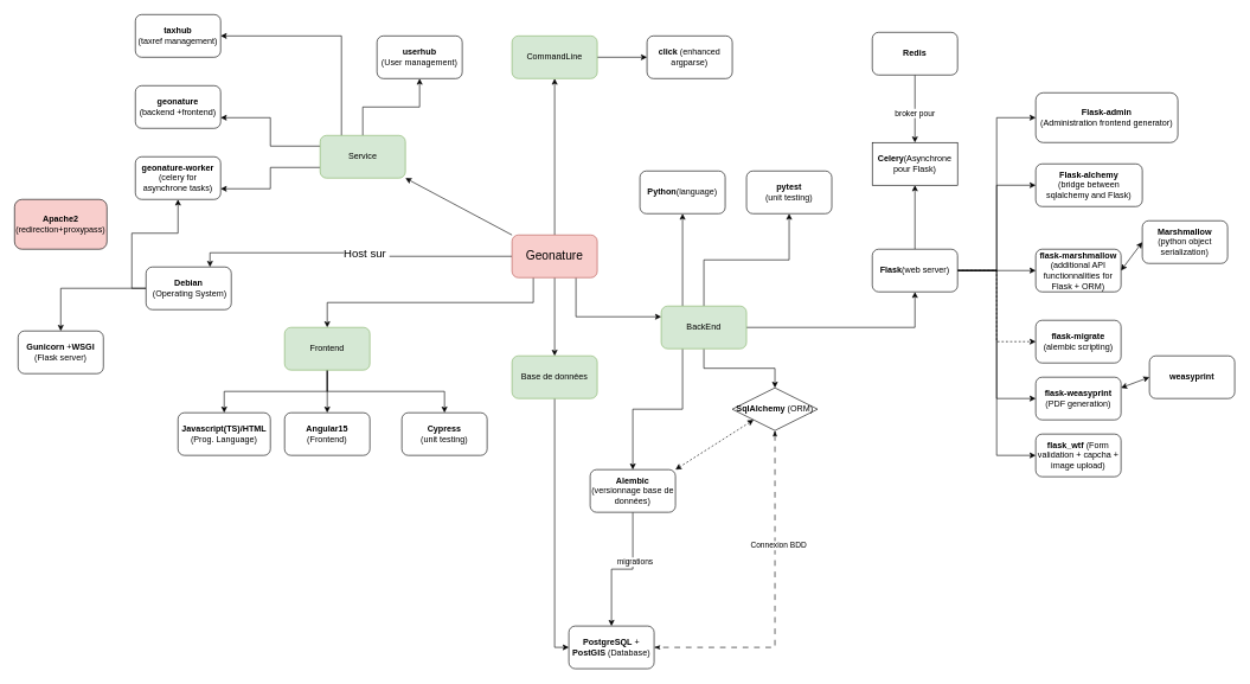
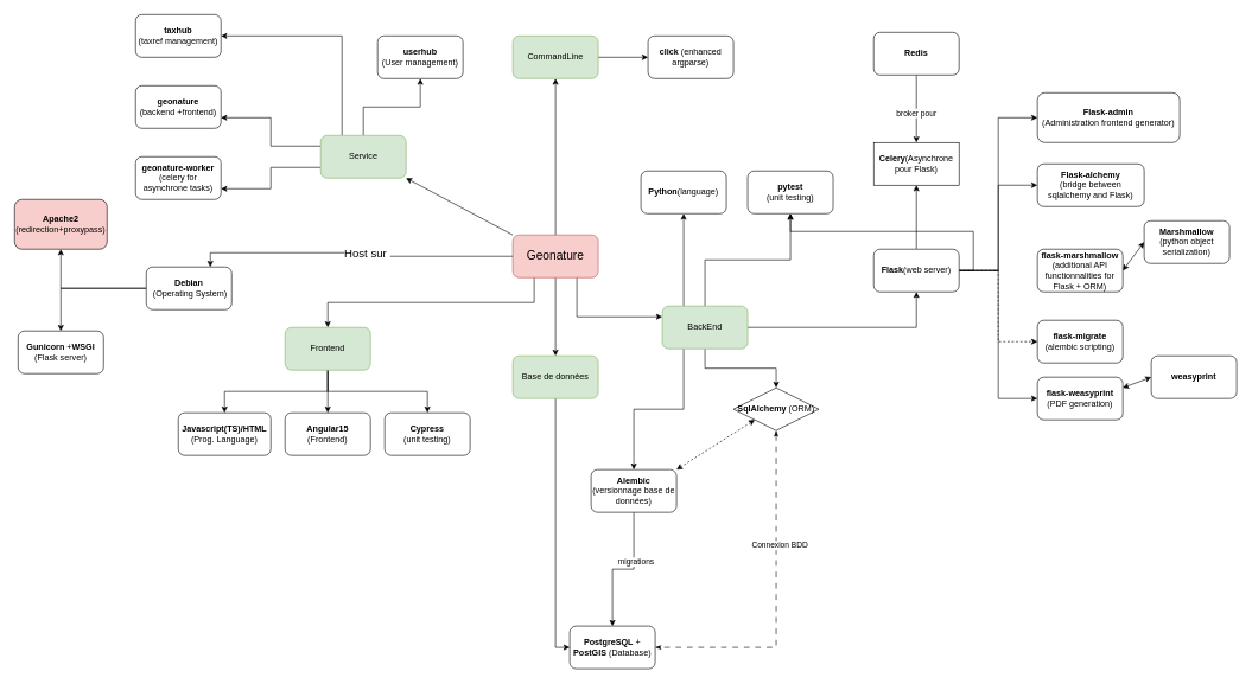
- <mxCell id="39" style="edgeStyle=orthogonalEdgeStyle;rounded=0;orthogonalLoop=1;jettySize=auto;html=1;exitX=0;exitY=0.5;exitDx=0;exitDy=0;" parent="1" source="41" target="67" edge="1"><mxGeometry relative="1" as="geometry" /></mxCell>
+ <mxCell id="39" style="edgeStyle=orthogonalEdgeStyle;rounded=0;orthogonalLoop=1;jettySize=auto;html=1;exitX=0;exitY=0.5;exitDx=0;exitDy=0;" parent="1" source="41" target="42" edge="1"><mxGeometry relative="1" as="geometry" /></mxCell>
- <mxCell id="25" style="edgeStyle=orthogonalEdgeStyle;rounded=0;orthogonalLoop=1;jettySize=auto;html=1;exitX=1;exitY=0.5;exitDx=0;exitDy=0;entryX=0;entryY=0.5;entryDx=0;entryDy=0;" parent="1" source="30" target="48" edge="1"><mxGeometry relative="1" as="geometry" /></mxCell>
+ <mxCell id="25" style="edgeStyle=orthogonalEdgeStyle;rounded=0;orthogonalLoop=1;jettySize=auto;html=1;exitX=1;exitY=0.5;exitDx=0;exitDy=0;" parent="1" source="30" target="73" edge="1"><mxGeometry relative="1" as="geometry" /></mxCell>
- <mxCell id="21" value="&lt;b&gt;Cypress&lt;/b&gt;&lt;br&gt;(unit testing)" style="rounded=1;whiteSpace=wrap;html=1;" parent="1" vertex="1"><mxGeometry x="565" y="580" width="120" height="60" as="geometry" /></mxCell>
+ <mxCell id="21" value="&lt;b&gt;Cypress&lt;/b&gt;&lt;br&gt;(unit testing)" style="rounded=1;whiteSpace=wrap;html=1;" parent="1" vertex="1"><mxGeometry x="540" y="580" width="120" height="60" as="geometry" /></mxCell>
- <mxCell id="29" style="edgeStyle=orthogonalEdgeStyle;rounded=0;orthogonalLoop=1;jettySize=auto;html=1;exitX=1;exitY=0.5;exitDx=0;exitDy=0;entryX=0;entryY=0.5;entryDx=0;entryDy=0;" edge="1" parent="1" source="30" target="58"><mxGeometry relative="1" as="geometry" /></mxCell>
- <mxCell id="58" value="&lt;b&gt;flask_wtf&lt;/b&gt; (Form validation + capcha + image upload)" style="rounded=1;whiteSpace=wrap;html=1;" parent="1" vertex="1"><mxGeometry x="1457" y="610" width="120" height="60" as="geometry" /></mxCell>
